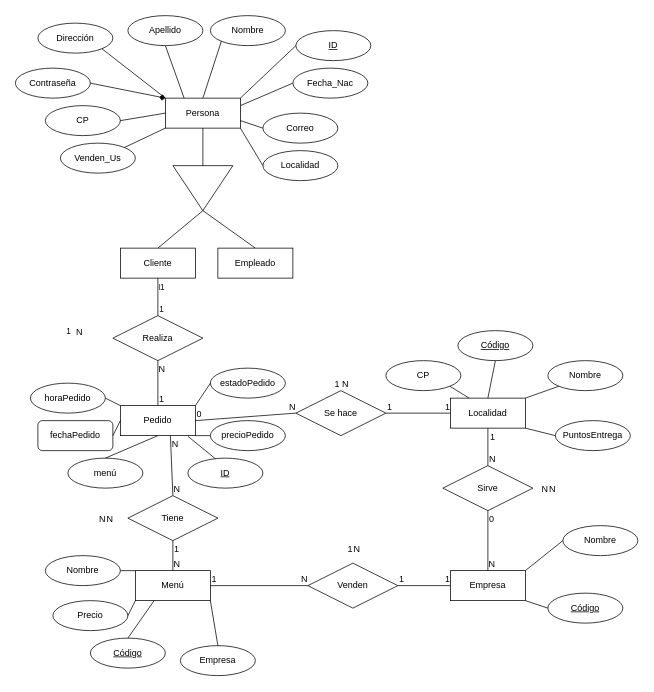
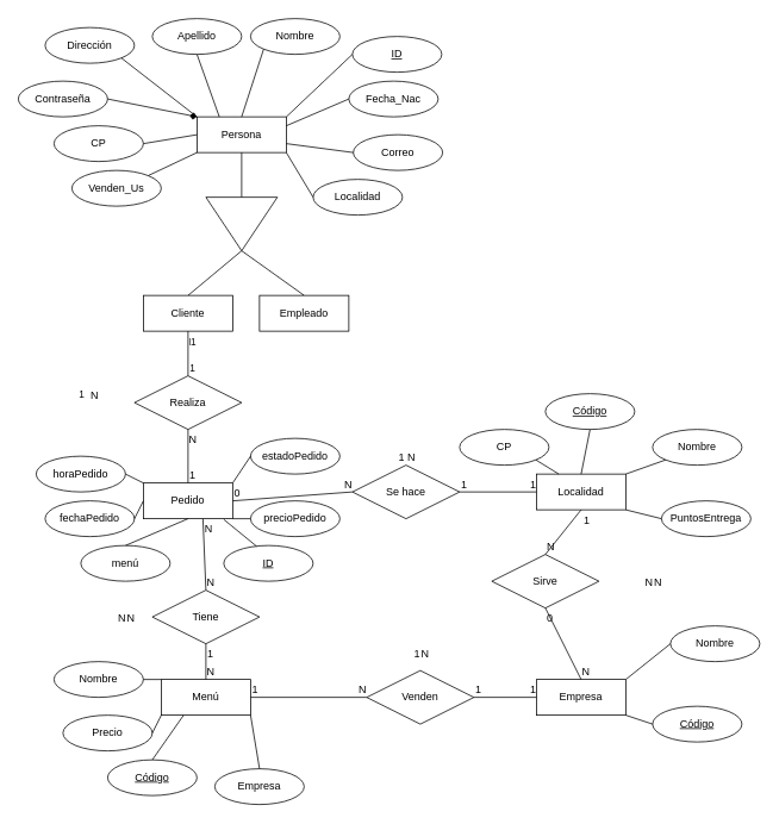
- <mxCell id="21" value="Correo" style="ellipse;whiteSpace=wrap;html=1;align=center;" vertex="1" parent="1"><mxGeometry x="350" y="150" width="100" height="40" as="geometry" /></mxCell>
+ <mxCell id="21" value="Correo" style="ellipse;whiteSpace=wrap;html=1;align=center;" vertex="1" parent="1"><mxGeometry x="395" y="150" width="100" height="40" as="geometry" /></mxCell>
- <mxCell id="42" value="fechaPedido" style="whiteSpace=wrap;html=1;align=center;rounded=1;" vertex="1" parent="1"><mxGeometry x="50" y="560" width="100" height="40" as="geometry" /></mxCell>
+ <mxCell id="42" value="fechaPedido" style="ellipse;whiteSpace=wrap;html=1;align=center;" vertex="1" parent="1"><mxGeometry x="50" y="560" width="100" height="40" as="geometry" /></mxCell>
- <mxCell id="76" value="Sirve" style="shape=rhombus;perimeter=rhombusPerimeter;whiteSpace=wrap;html=1;align=center;" vertex="1" parent="1"><mxGeometry x="590" y="620" width="120" height="60" as="geometry" /></mxCell>
+ <mxCell id="76" value="Sirve" style="shape=rhombus;perimeter=rhombusPerimeter;whiteSpace=wrap;html=1;align=center;" vertex="1" parent="1"><mxGeometry x="550" y="620" width="120" height="60" as="geometry" /></mxCell>
